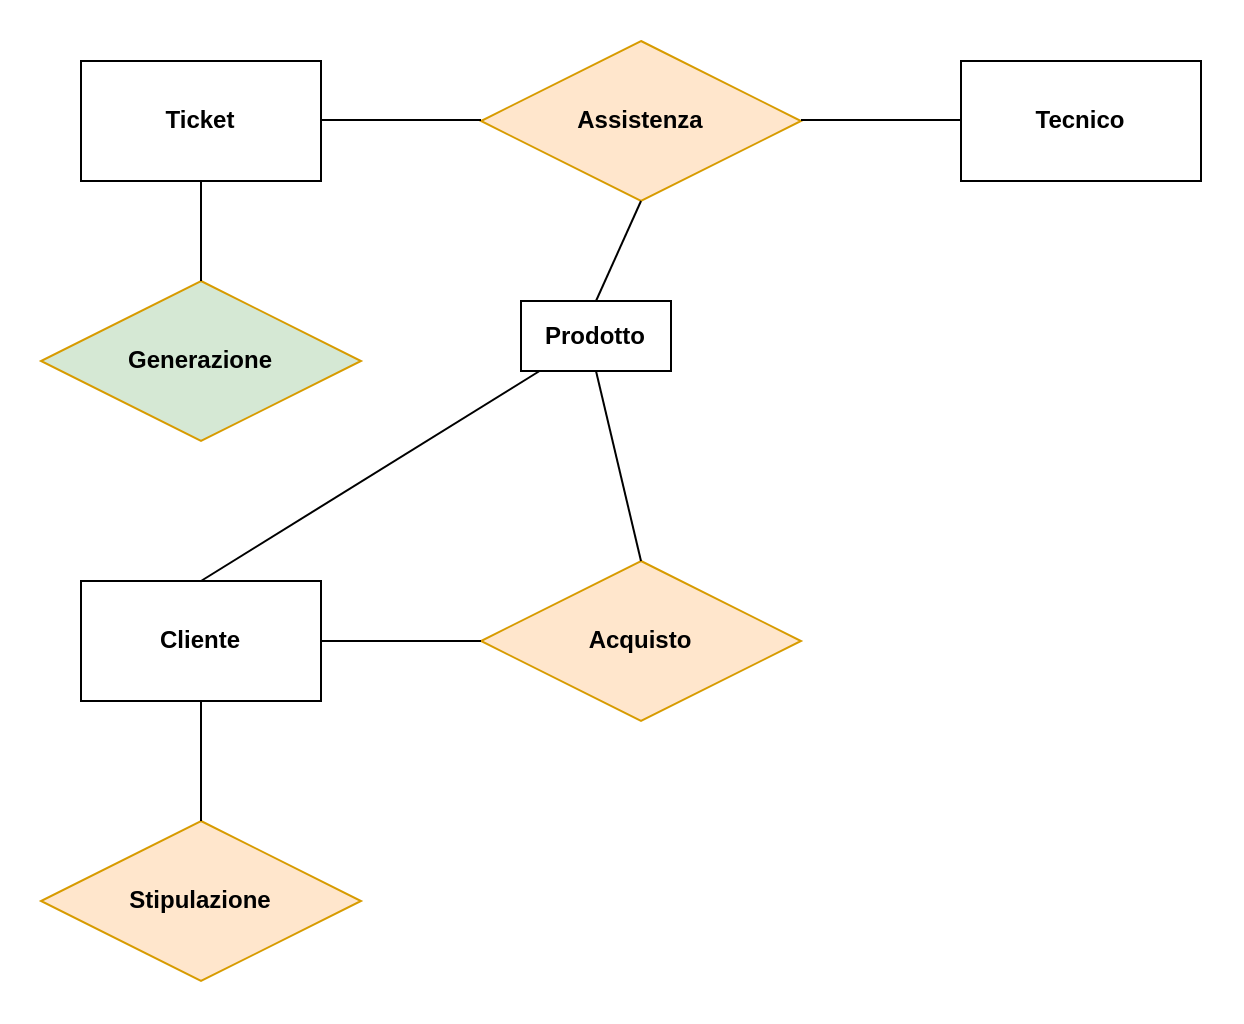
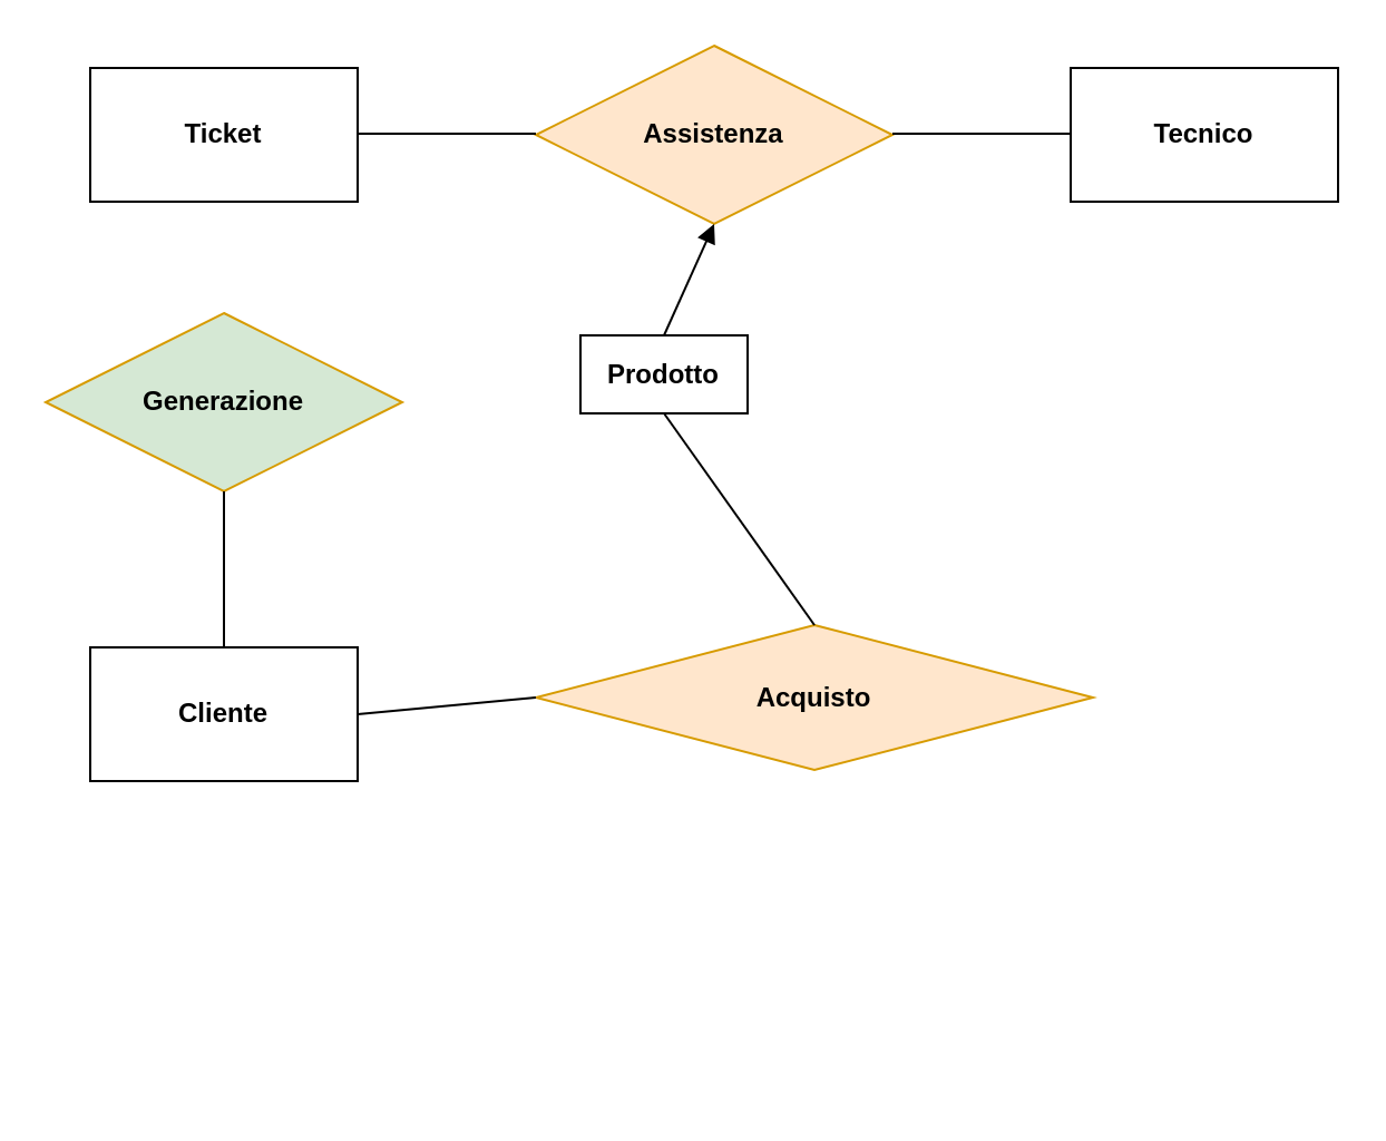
- <mxCell id="17" value="" style="endArrow=none;html=1;rounded=0;entryX=0.5;entryY=1;entryDx=0;entryDy=0;exitX=0.5;exitY=0;exitDx=0;exitDy=0;" parent="1" source="11" target="8" edge="1"><mxGeometry width="50" height="50" relative="1" as="geometry"><mxPoint x="470" y="250" as="sourcePoint" /><mxPoint x="470" y="180" as="targetPoint" /></mxGeometry></mxCell>
+ <mxCell id="17" value="" style="endArrow=block;html=1;rounded=0;entryX=0.5;entryY=1;entryDx=0;entryDy=0;exitX=0.5;exitY=0;exitDx=0;exitDy=0;" parent="1" source="11" target="8" edge="1"><mxGeometry width="50" height="50" relative="1" as="geometry"><mxPoint x="470" y="250" as="sourcePoint" /><mxPoint x="470" y="180" as="targetPoint" /></mxGeometry></mxCell>
- <mxCell id="12" value="" style="endArrow=none;html=1;rounded=0;entryX=0.5;entryY=1;entryDx=0;entryDy=0;exitX=0.5;exitY=0;exitDx=0;exitDy=0;" parent="1" source="6" target="3" edge="1"><mxGeometry width="50" height="50" relative="1" as="geometry"><mxPoint x="310" y="190" as="sourcePoint" /><mxPoint x="360" y="140" as="targetPoint" /></mxGeometry></mxCell>
- <mxCell id="7" value="" style="endArrow=none;html=1;rounded=0;exitX=0.5;exitY=0;exitDx=0;exitDy=0;" parent="1" source="2" target="11" edge="1"><mxGeometry width="50" height="50" relative="1" as="geometry"><mxPoint x="99.5" y="280" as="sourcePoint" /><mxPoint x="99.5" y="230" as="targetPoint" /></mxGeometry></mxCell>
+ <mxCell id="7" value="" style="endArrow=none;html=1;rounded=0;exitX=0.5;exitY=0;exitDx=0;exitDy=0;entryX=0.5;entryY=1;entryDx=0;entryDy=0;" parent="1" source="2" target="6" edge="1"><mxGeometry width="50" height="50" relative="1" as="geometry"><mxPoint x="99.5" y="280" as="sourcePoint" /><mxPoint x="99.5" y="230" as="targetPoint" /></mxGeometry></mxCell>
- <mxCell id="13" value="&lt;b&gt;Acquisto&lt;/b&gt;" style="rhombus;whiteSpace=wrap;html=1;fillColor=#ffe6cc;strokeColor=#d79b00;" parent="1" vertex="1"><mxGeometry x="240" y="280" width="160" height="80" as="geometry" /></mxCell>
+ <mxCell id="13" value="&lt;b&gt;Acquisto&lt;/b&gt;" style="rhombus;whiteSpace=wrap;html=1;fillColor=#ffe6cc;strokeColor=#d79b00;" parent="1" vertex="1"><mxGeometry x="240" y="280" width="250" height="65" as="geometry" /></mxCell>
- <mxCell id="14" value="" style="endArrow=none;html=1;rounded=0;exitX=0.5;exitY=1;exitDx=0;exitDy=0;entryX=0.5;entryY=0;entryDx=0;entryDy=0;" parent="1" source="2" target="5" edge="1"><mxGeometry width="50" height="50" relative="1" as="geometry"><mxPoint x="310" y="330" as="sourcePoint" /><mxPoint x="360" y="280" as="targetPoint" /></mxGeometry></mxCell>
- <mxCell id="5" value="&lt;b&gt;Stipulazione&lt;/b&gt;" style="rhombus;whiteSpace=wrap;html=1;fillColor=#ffe6cc;strokeColor=#d79b00;" parent="1" vertex="1"><mxGeometry x="20" y="410" width="160" height="80" as="geometry" /></mxCell>
